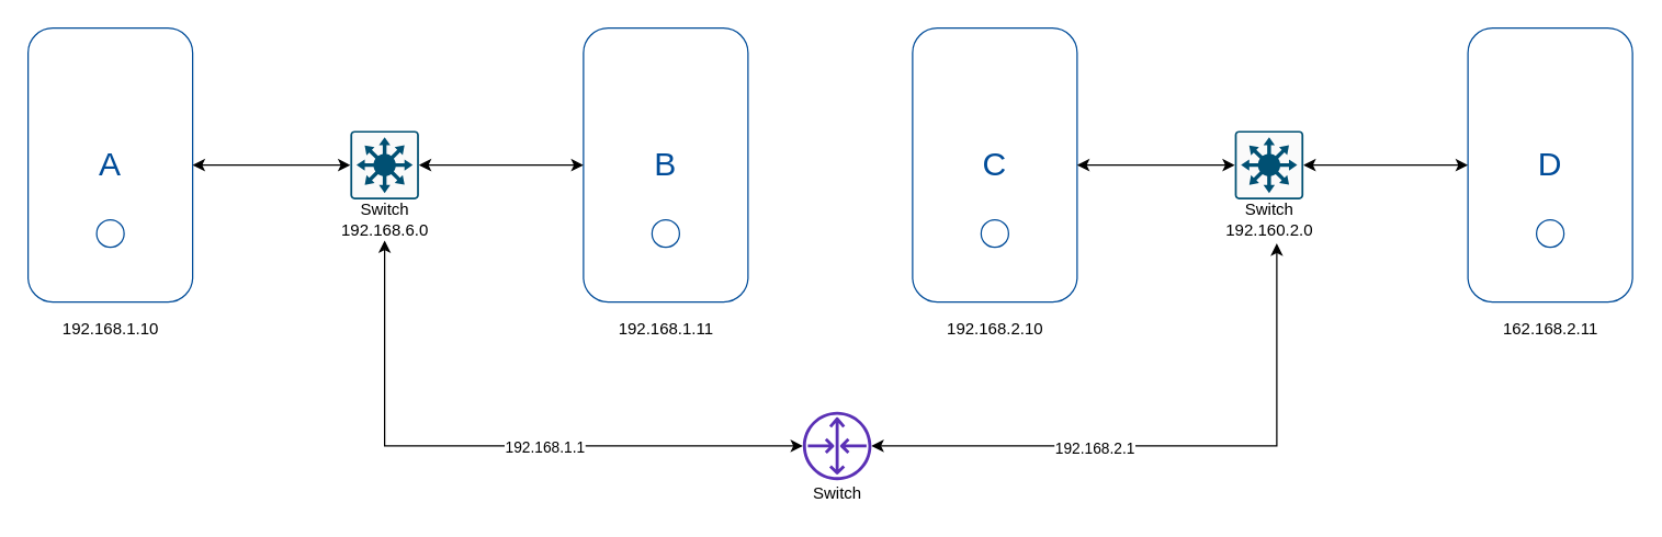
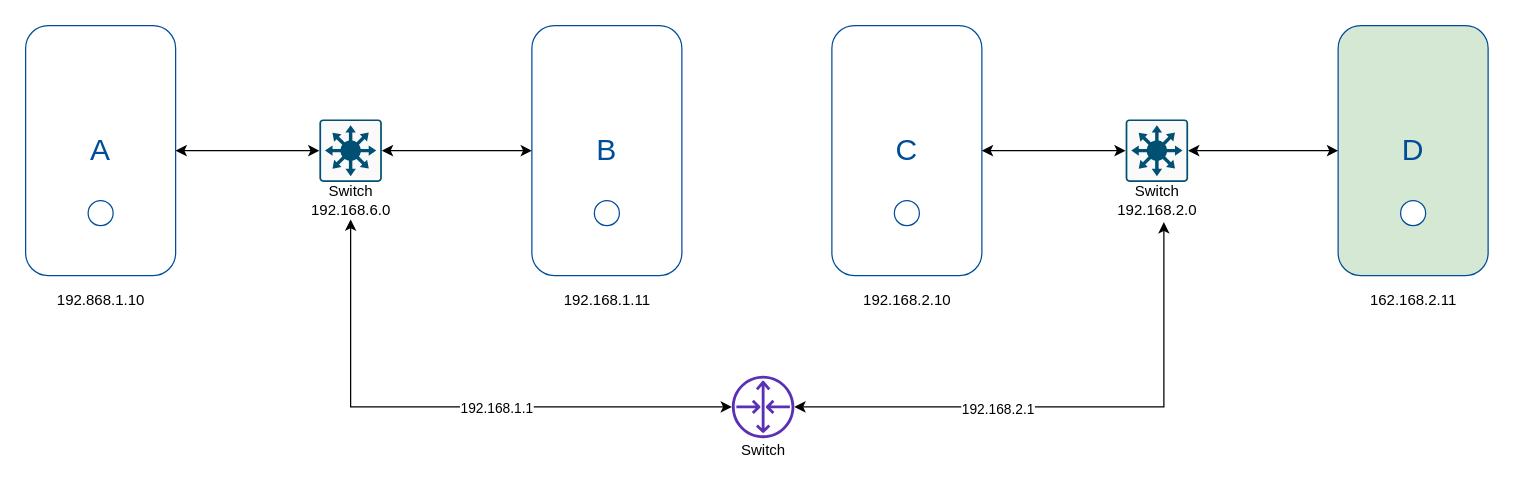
- <mxCell id="18" value="&lt;font style=&quot;font-size: 24px&quot; color=&quot;#004c99&quot;&gt;D&lt;/font&gt;" style="rounded=1;whiteSpace=wrap;html=1;strokeColor=#004C99;" parent="1" vertex="1"><mxGeometry x="1070" y="20" width="120" height="200" as="geometry" /></mxCell>
+ <mxCell id="18" value="&lt;font style=&quot;font-size: 24px&quot; color=&quot;#004c99&quot;&gt;D&lt;/font&gt;" style="rounded=1;whiteSpace=wrap;html=1;strokeColor=#004C99;fillColor=#d5e8d4;" parent="1" vertex="1"><mxGeometry x="1070" y="20" width="120" height="200" as="geometry" /></mxCell>
- <mxCell id="22" value="Switch&lt;br&gt;192.160.2.0" style="text;html=1;align=center;verticalAlign=middle;resizable=0;points=[];autosize=1;strokeColor=none;" parent="1" vertex="1"><mxGeometry x="885" y="145" width="80" height="30" as="geometry" /></mxCell>
+ <mxCell id="22" value="Switch&lt;br&gt;192.168.2.0" style="text;html=1;align=center;verticalAlign=middle;resizable=0;points=[];autosize=1;strokeColor=none;" parent="1" vertex="1"><mxGeometry x="885" y="145" width="80" height="30" as="geometry" /></mxCell>
- <mxCell id="13" value="192.168.1.10" style="text;html=1;align=center;verticalAlign=middle;resizable=0;points=[];autosize=1;strokeColor=none;" parent="1" vertex="1"><mxGeometry x="35" y="230" width="90" height="20" as="geometry" /></mxCell>
+ <mxCell id="13" value="192.868.1.10" style="text;html=1;align=center;verticalAlign=middle;resizable=0;points=[];autosize=1;strokeColor=none;" parent="1" vertex="1"><mxGeometry x="35" y="230" width="90" height="20" as="geometry" /></mxCell>
